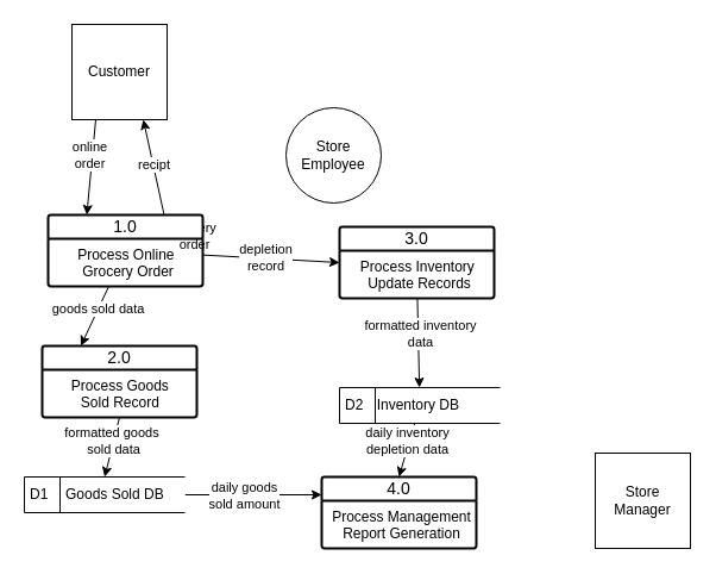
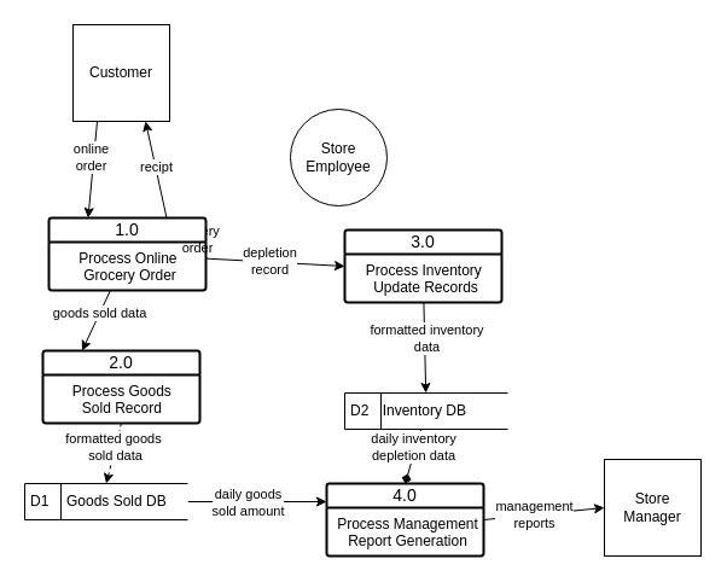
- <mxCell id="27" style="rounded=0;orthogonalLoop=1;jettySize=auto;html=1;entryX=0.5;entryY=0;entryDx=0;entryDy=0;exitX=0.5;exitY=1;exitDx=0;exitDy=0;" edge="1" parent="1" source="18" target="26"><mxGeometry relative="1" as="geometry"><mxPoint x="101" y="340" as="sourcePoint" /><mxPoint x="78" y="300" as="targetPoint" /></mxGeometry></mxCell>
+ <mxCell id="27" style="rounded=0;orthogonalLoop=1;jettySize=auto;html=1;entryX=0.5;entryY=0;entryDx=0;entryDy=0;exitX=0.5;exitY=1;exitDx=0;exitDy=0;dashed=1;" edge="1" parent="1" source="18" target="26"><mxGeometry relative="1" as="geometry"><mxPoint x="101" y="340" as="sourcePoint" /><mxPoint x="78" y="300" as="targetPoint" /></mxGeometry></mxCell>
- <mxCell id="29" style="rounded=0;orthogonalLoop=1;jettySize=auto;html=1;entryX=0.5;entryY=0;entryDx=0;entryDy=0;" edge="1" parent="1" source="31" target="22"><mxGeometry relative="1" as="geometry" /></mxCell>
+ <mxCell id="29" style="rounded=0;orthogonalLoop=1;jettySize=auto;html=1;entryX=0.5;entryY=0;entryDx=0;entryDy=0;endArrow=diamond;" edge="1" parent="1" source="31" target="22"><mxGeometry relative="1" as="geometry" /></mxCell>
+ <mxCell id="10" style="rounded=0;orthogonalLoop=1;jettySize=auto;html=1;entryX=0;entryY=0.5;entryDx=0;entryDy=0;exitX=1;exitY=0.5;exitDx=0;exitDy=0;" edge="1" parent="1" source="22" target="8"><mxGeometry relative="1" as="geometry"><mxPoint x="580" y="305.005" as="sourcePoint" /><mxPoint x="445" y="343.13" as="targetPoint" /></mxGeometry></mxCell>
+ <mxCell id="11" value="management&lt;div&gt;reports&lt;/div&gt;" style="edgeLabel;html=1;align=center;verticalAlign=middle;resizable=0;points=[];" vertex="1" connectable="0" parent="10"><mxGeometry x="-0.254" y="1" relative="1" as="geometry"><mxPoint x="5" as="offset" /></mxGeometry></mxCell>
